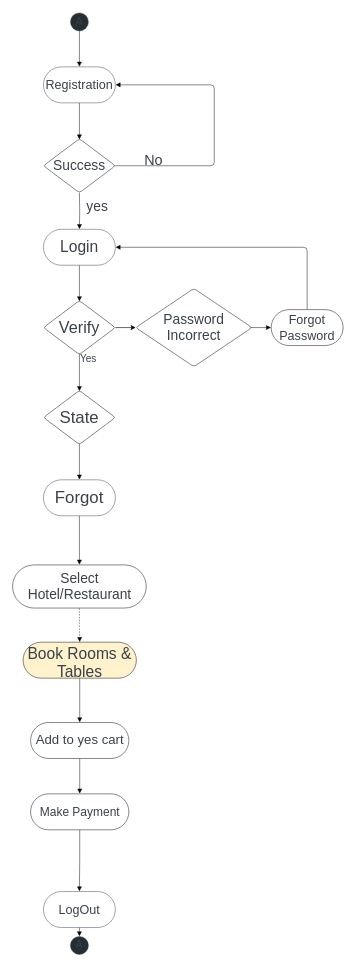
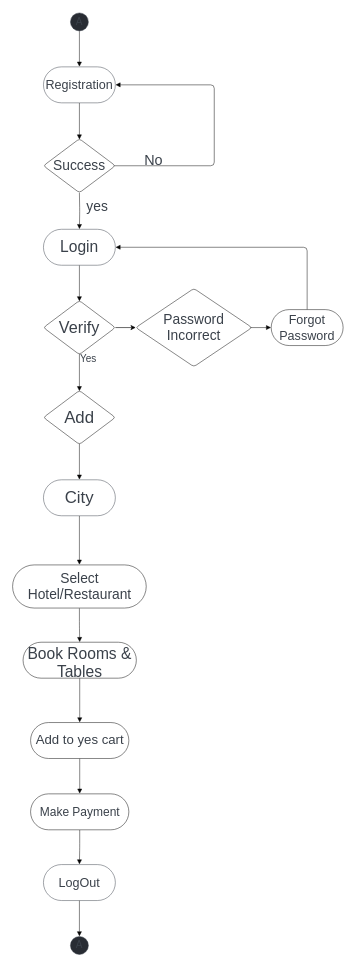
- <mxCell id="17" value="State" style="html=1;overflow=block;blockSpacing=1;whiteSpace=wrap;rhombus;fontSize=28;fontColor=#3a414a;spacing=3.8;strokeColor=#050505;strokeOpacity=100;rounded=1;absoluteArcSize=1;arcSize=9;strokeWidth=0.8;" parent="1" vertex="1"><mxGeometry x="72" y="650" width="120" height="90" as="geometry" /></mxCell>
+ <mxCell id="17" value="Add" style="html=1;overflow=block;blockSpacing=1;whiteSpace=wrap;rhombus;fontSize=28;fontColor=#3a414a;spacing=3.8;strokeColor=#050505;strokeOpacity=100;rounded=1;absoluteArcSize=1;arcSize=9;strokeWidth=0.8;" parent="1" vertex="1"><mxGeometry x="72" y="650" width="120" height="90" as="geometry" /></mxCell>
- <mxCell id="18" value="Forgot" style="html=1;overflow=block;blockSpacing=1;whiteSpace=wrap;rounded=1;arcSize=50;fontSize=28;fontColor=#3a414a;spacing=3.8;strokeColor=#3a414a;strokeOpacity=100;strokeWidth=0.8;" parent="1" vertex="1"><mxGeometry x="72" y="799" width="120" height="60" as="geometry" /></mxCell>
+ <mxCell id="18" value="City" style="html=1;overflow=block;blockSpacing=1;whiteSpace=wrap;rounded=1;arcSize=50;fontSize=28;fontColor=#3a414a;spacing=3.8;strokeColor=#3a414a;strokeOpacity=100;strokeWidth=0.8;" parent="1" vertex="1"><mxGeometry x="72" y="799" width="120" height="60" as="geometry" /></mxCell>
- <mxCell id="35" value="" style="html=1;jettySize=18;whiteSpace=wrap;fontSize=13;strokeColor=#050505;strokeOpacity=100;strokeWidth=0.8;rounded=1;arcSize=12;edgeStyle=orthogonalEdgeStyle;startArrow=none;endArrow=block;endFill=1;exitX=0.5;exitY=1.006;exitPerimeter=0;entryX=0.5;entryY=-0.006;entryPerimeter=0;dashed=1;" parent="1" source="20" target="33" edge="1"><mxGeometry width="100" height="100" relative="1" as="geometry"><Array as="points" /></mxGeometry></mxCell>
+ <mxCell id="35" value="" style="html=1;jettySize=18;whiteSpace=wrap;fontSize=13;strokeColor=#050505;strokeOpacity=100;strokeWidth=0.8;rounded=1;arcSize=12;edgeStyle=orthogonalEdgeStyle;startArrow=none;endArrow=block;endFill=1;exitX=0.5;exitY=1.006;exitPerimeter=0;entryX=0.5;entryY=-0.006;entryPerimeter=0;" parent="1" source="20" target="33" edge="1"><mxGeometry width="100" height="100" relative="1" as="geometry"><Array as="points" /></mxGeometry></mxCell>
- <mxCell id="33" value="Book Rooms &amp;amp; Tables" style="html=1;overflow=block;blockSpacing=1;whiteSpace=wrap;rounded=1;arcSize=50;fontSize=26;fontColor=#3a414a;spacing=3.8;strokeColor=#050505;strokeOpacity=100;strokeWidth=0.8;fillColor=#fff2cc;" parent="1" vertex="1"><mxGeometry x="38" y="1070" width="189" height="60" as="geometry" /></mxCell>
+ <mxCell id="33" value="Book Rooms &amp;amp; Tables" style="html=1;overflow=block;blockSpacing=1;whiteSpace=wrap;rounded=1;arcSize=50;fontSize=26;fontColor=#3a414a;spacing=3.8;strokeColor=#050505;strokeOpacity=100;strokeWidth=0.8;" parent="1" vertex="1"><mxGeometry x="38" y="1070" width="189" height="60" as="geometry" /></mxCell>
- <mxCell id="25" value="LogOut" style="html=1;overflow=block;blockSpacing=1;whiteSpace=wrap;rounded=1;arcSize=50;fontSize=21;fontColor=#3a414a;spacing=3.8;strokeColor=#3a414a;strokeOpacity=100;strokeWidth=0.8;" parent="1" vertex="1"><mxGeometry x="72" y="1486" width="120" height="60" as="geometry" /></mxCell>
+ <mxCell id="25" value="LogOut" style="html=1;overflow=block;blockSpacing=1;whiteSpace=wrap;rounded=1;arcSize=50;fontSize=21;fontColor=#3a414a;spacing=3.8;strokeColor=#3a414a;strokeOpacity=100;strokeWidth=0.8;" parent="1" vertex="1"><mxGeometry x="72" y="1441" width="120" height="60" as="geometry" /></mxCell>
